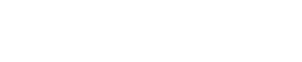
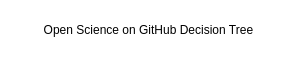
+ <mxCell id="2" value="Open Science on GitHub Decision Tree&amp;nbsp;" style="text;html=1;strokeColor=none;fillColor=none;align=center;verticalAlign=middle;whiteSpace=wrap;rounded=0;" vertex="1" parent="1"><mxGeometry x="20" y="20" width="260" height="20" as="geometry" /></mxCell>
